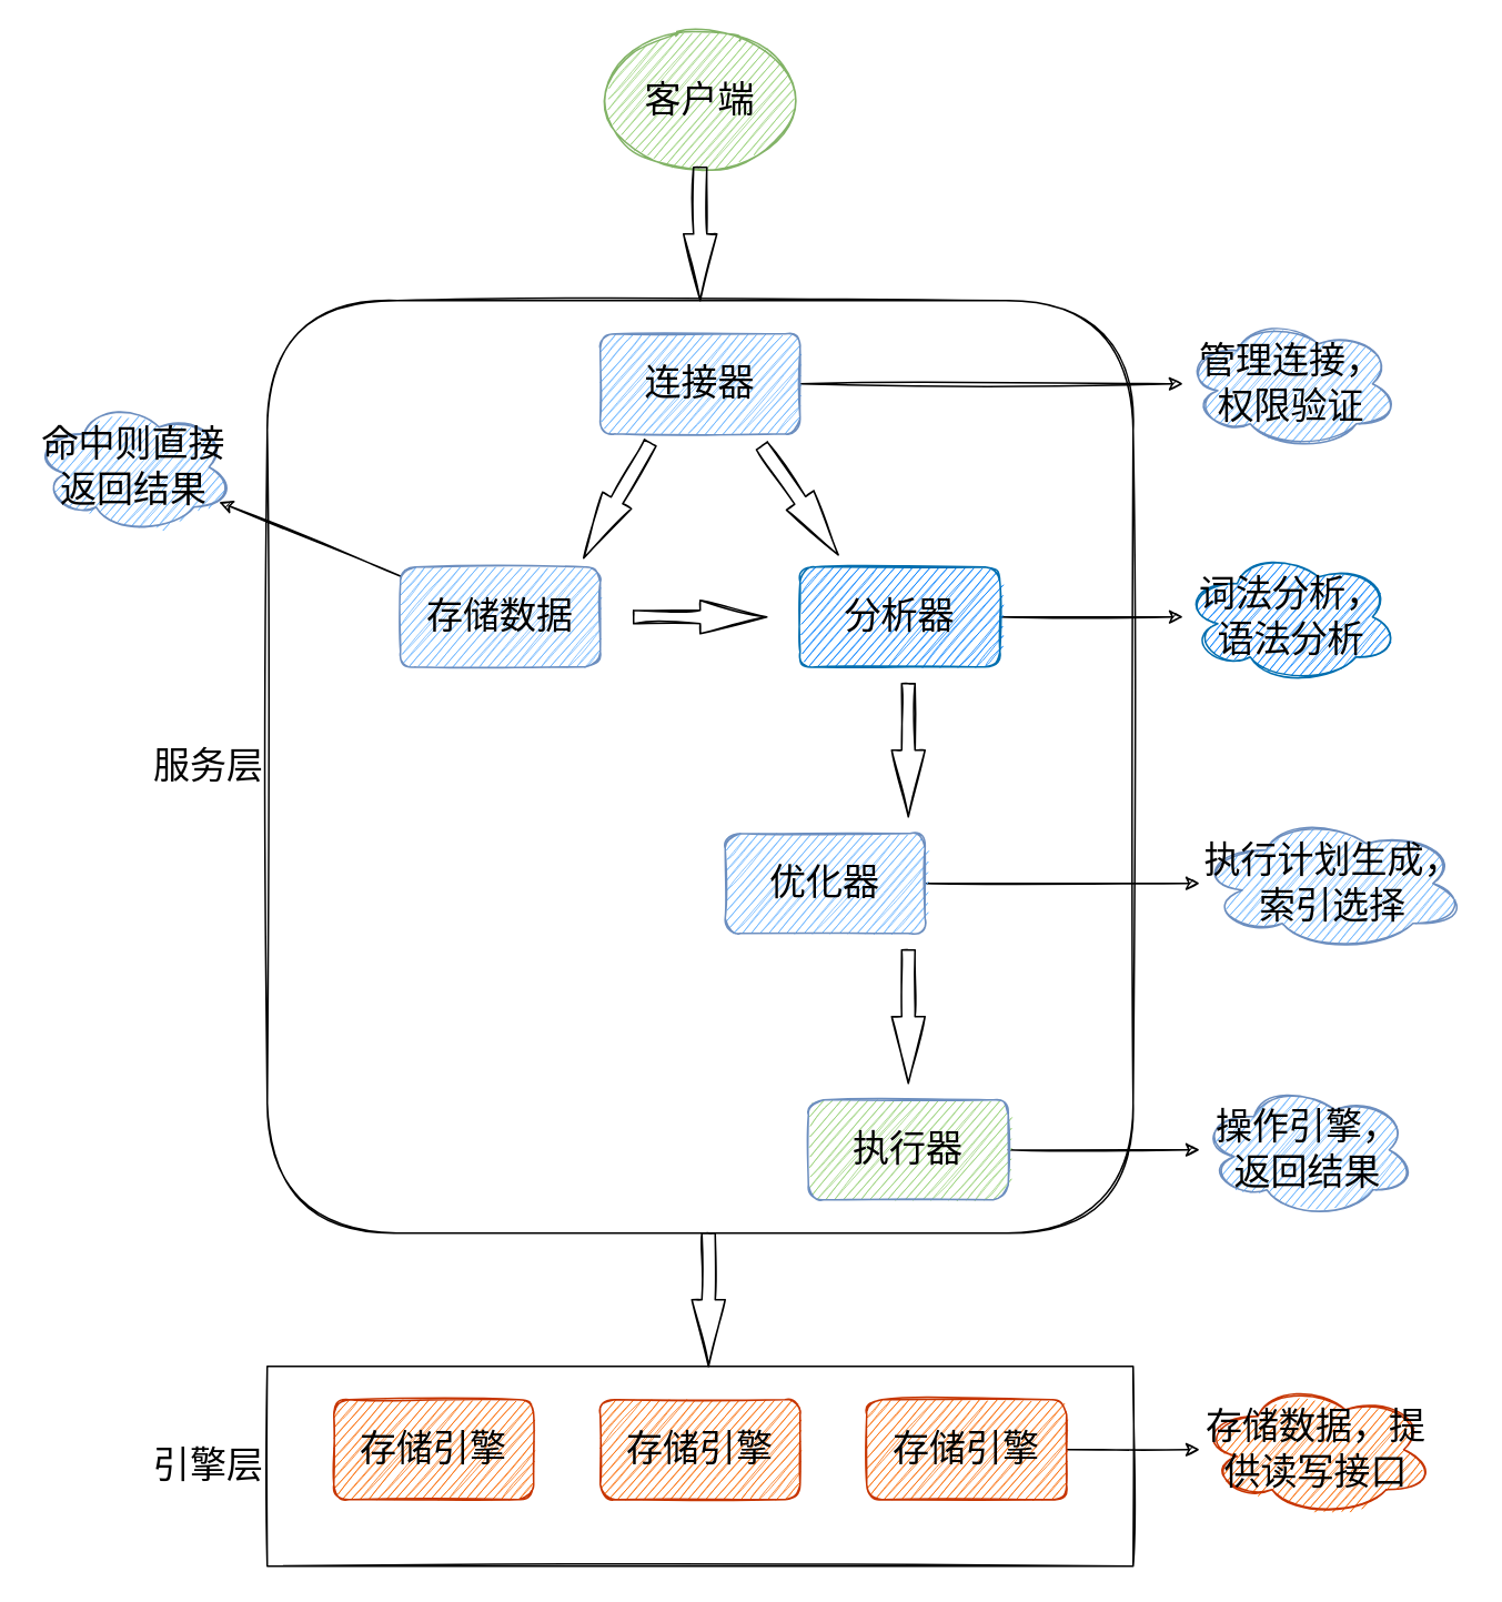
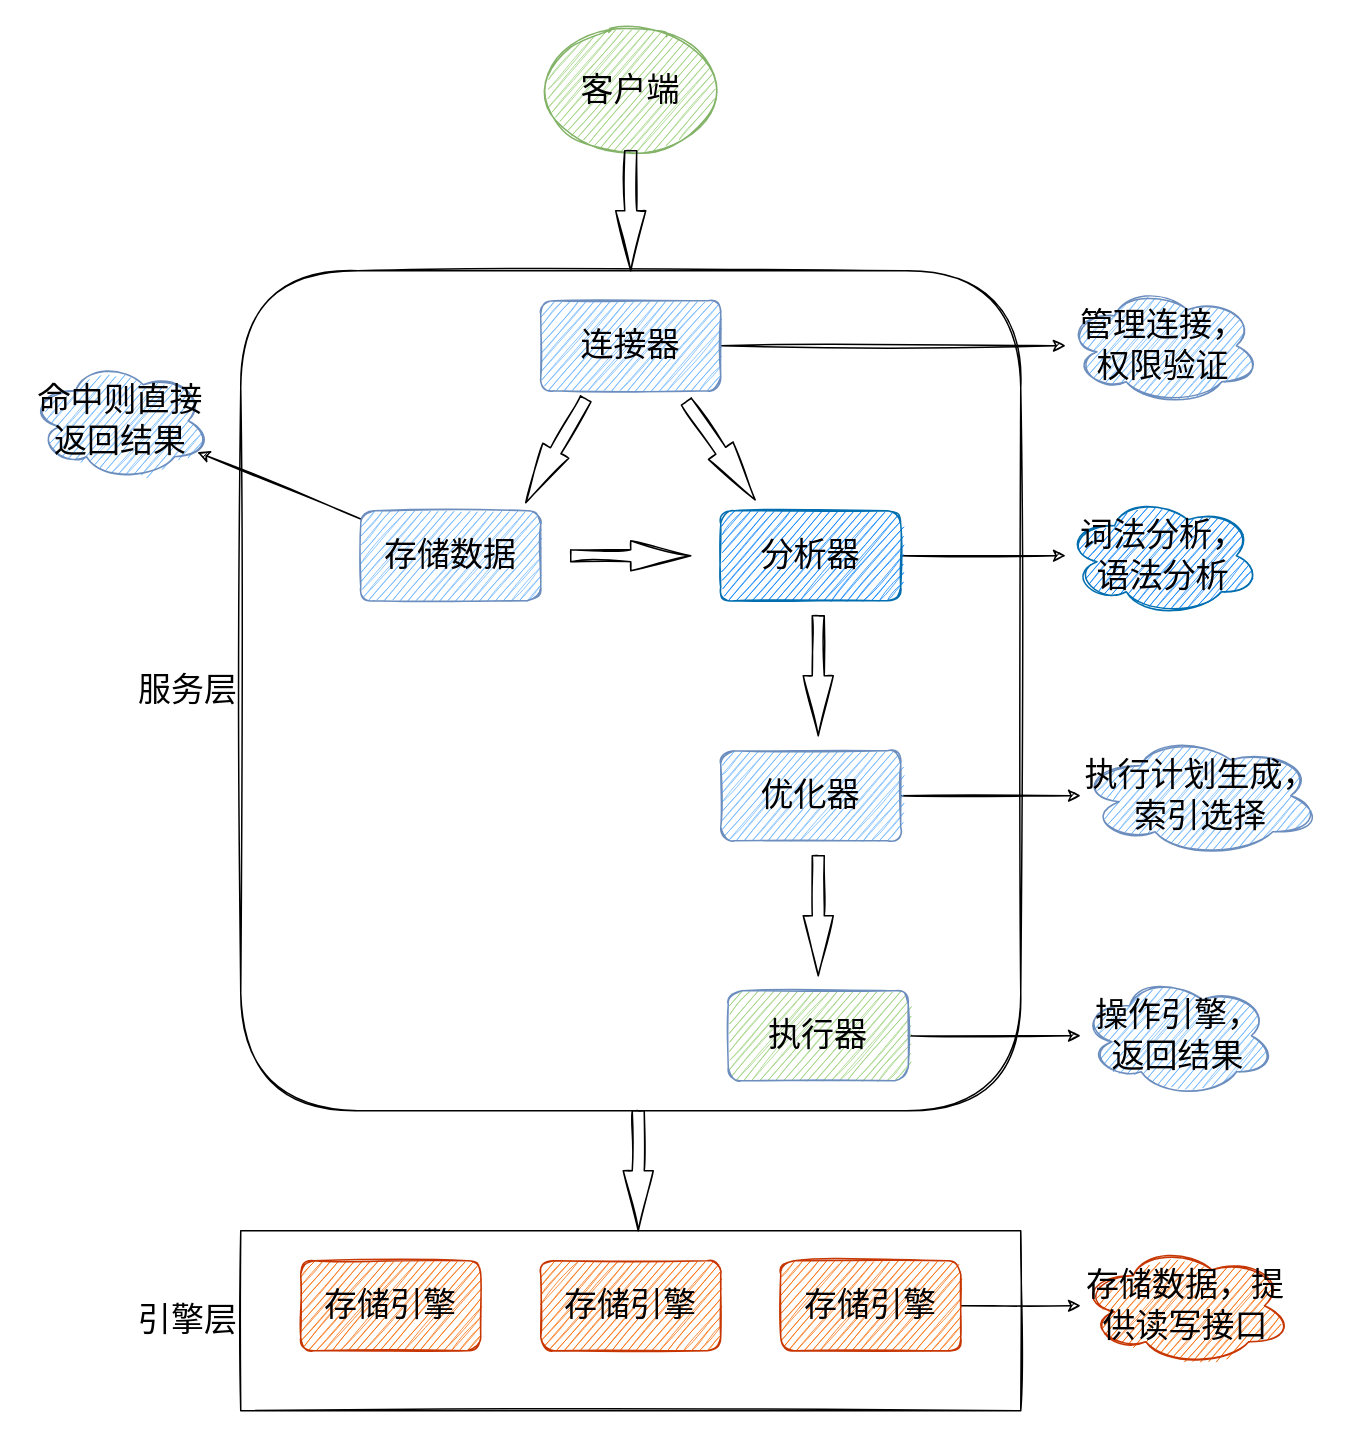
- <mxCell id="11" value="优化器" style="rounded=1;whiteSpace=wrap;html=1;sketch=1;fontFamily=Long Cang;fontSize=22;fillColor=#66B2FF;strokeColor=#6c8ebf;fontSource=https%3A%2F%2Ffonts.googleapis.com%2Fcss%3Ffamily%3DLong%2BCang;" parent="1" vertex="1"><mxGeometry x="435" y="500" width="120" height="60" as="geometry" /></mxCell>
+ <mxCell id="11" value="优化器" style="rounded=1;whiteSpace=wrap;html=1;sketch=1;fontFamily=Long Cang;fontSize=22;fillColor=#66B2FF;strokeColor=#6c8ebf;fontSource=https%3A%2F%2Ffonts.googleapis.com%2Fcss%3Ffamily%3DLong%2BCang;" parent="1" vertex="1"><mxGeometry x="480" y="500" width="120" height="60" as="geometry" /></mxCell>
